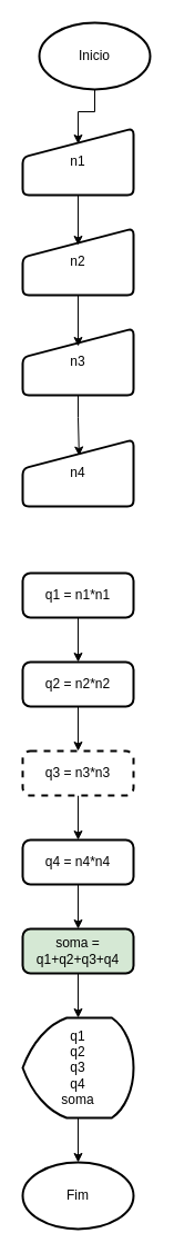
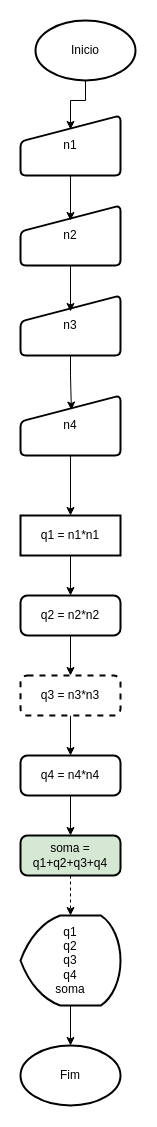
+ <mxCell id="9" style="edgeStyle=orthogonalEdgeStyle;rounded=0;orthogonalLoop=1;jettySize=auto;html=1;exitX=0.5;exitY=1;exitDx=0;exitDy=0;entryX=0.5;entryY=0;entryDx=0;entryDy=0;" edge="1" parent="1" source="10" target="12"><mxGeometry relative="1" as="geometry" /></mxCell>
- <mxCell id="12" value="q1 = n1*n1" style="rounded=1;whiteSpace=wrap;html=1;absoluteArcSize=1;arcSize=14;strokeWidth=2;" vertex="1" parent="1"><mxGeometry x="20" y="515" width="100" height="40" as="geometry" /></mxCell>
+ <mxCell id="12" value="q1 = n1*n1" style="whiteSpace=wrap;html=1;absoluteArcSize=1;arcSize=14;strokeWidth=2;rounded=0;" vertex="1" parent="1"><mxGeometry x="20" y="515" width="100" height="40" as="geometry" /></mxCell>
- <mxCell id="22" style="edgeStyle=orthogonalEdgeStyle;rounded=0;orthogonalLoop=1;jettySize=auto;html=1;exitX=0.5;exitY=1;exitDx=0;exitDy=0;entryX=0.5;entryY=0;entryDx=0;entryDy=0;entryPerimeter=0;" edge="1" parent="1" source="20" target="21"><mxGeometry relative="1" as="geometry" /></mxCell>
+ <mxCell id="22" style="edgeStyle=orthogonalEdgeStyle;rounded=0;orthogonalLoop=1;jettySize=auto;html=1;exitX=0.5;exitY=1;exitDx=0;exitDy=0;entryX=0.5;entryY=0;entryDx=0;entryDy=0;entryPerimeter=0;dashed=1;" edge="1" parent="1" source="20" target="21"><mxGeometry relative="1" as="geometry" /></mxCell>
